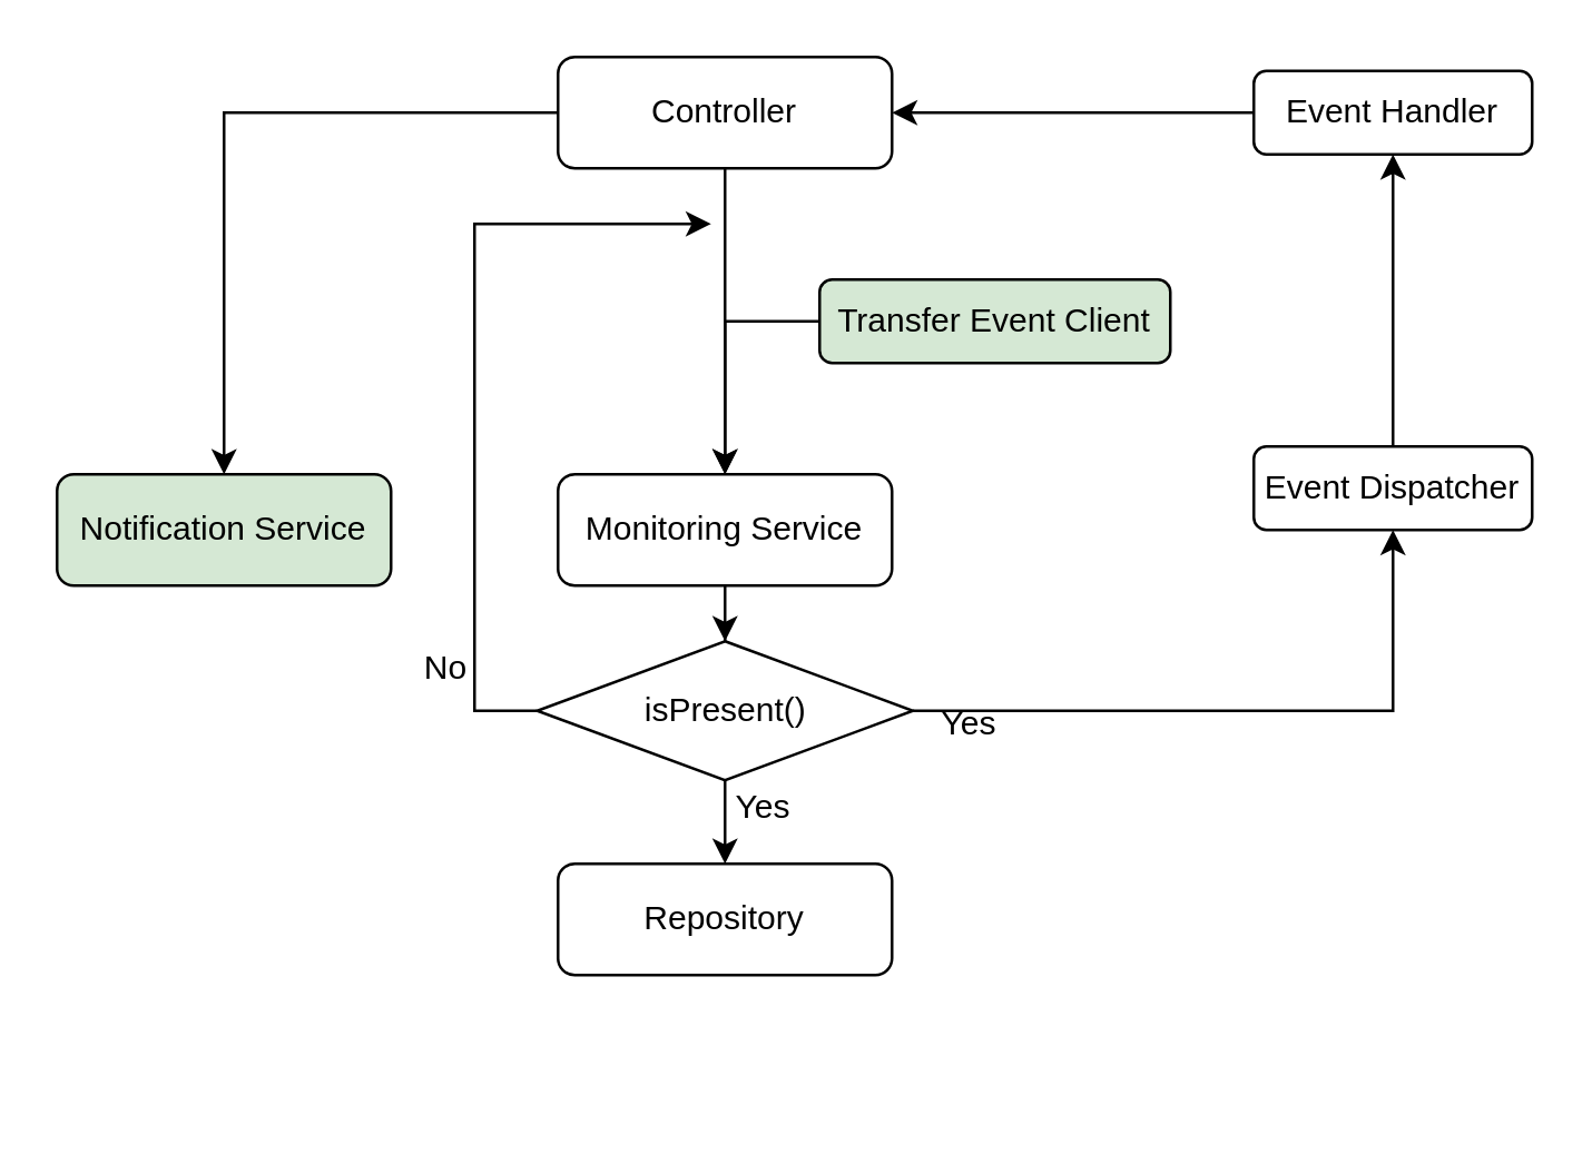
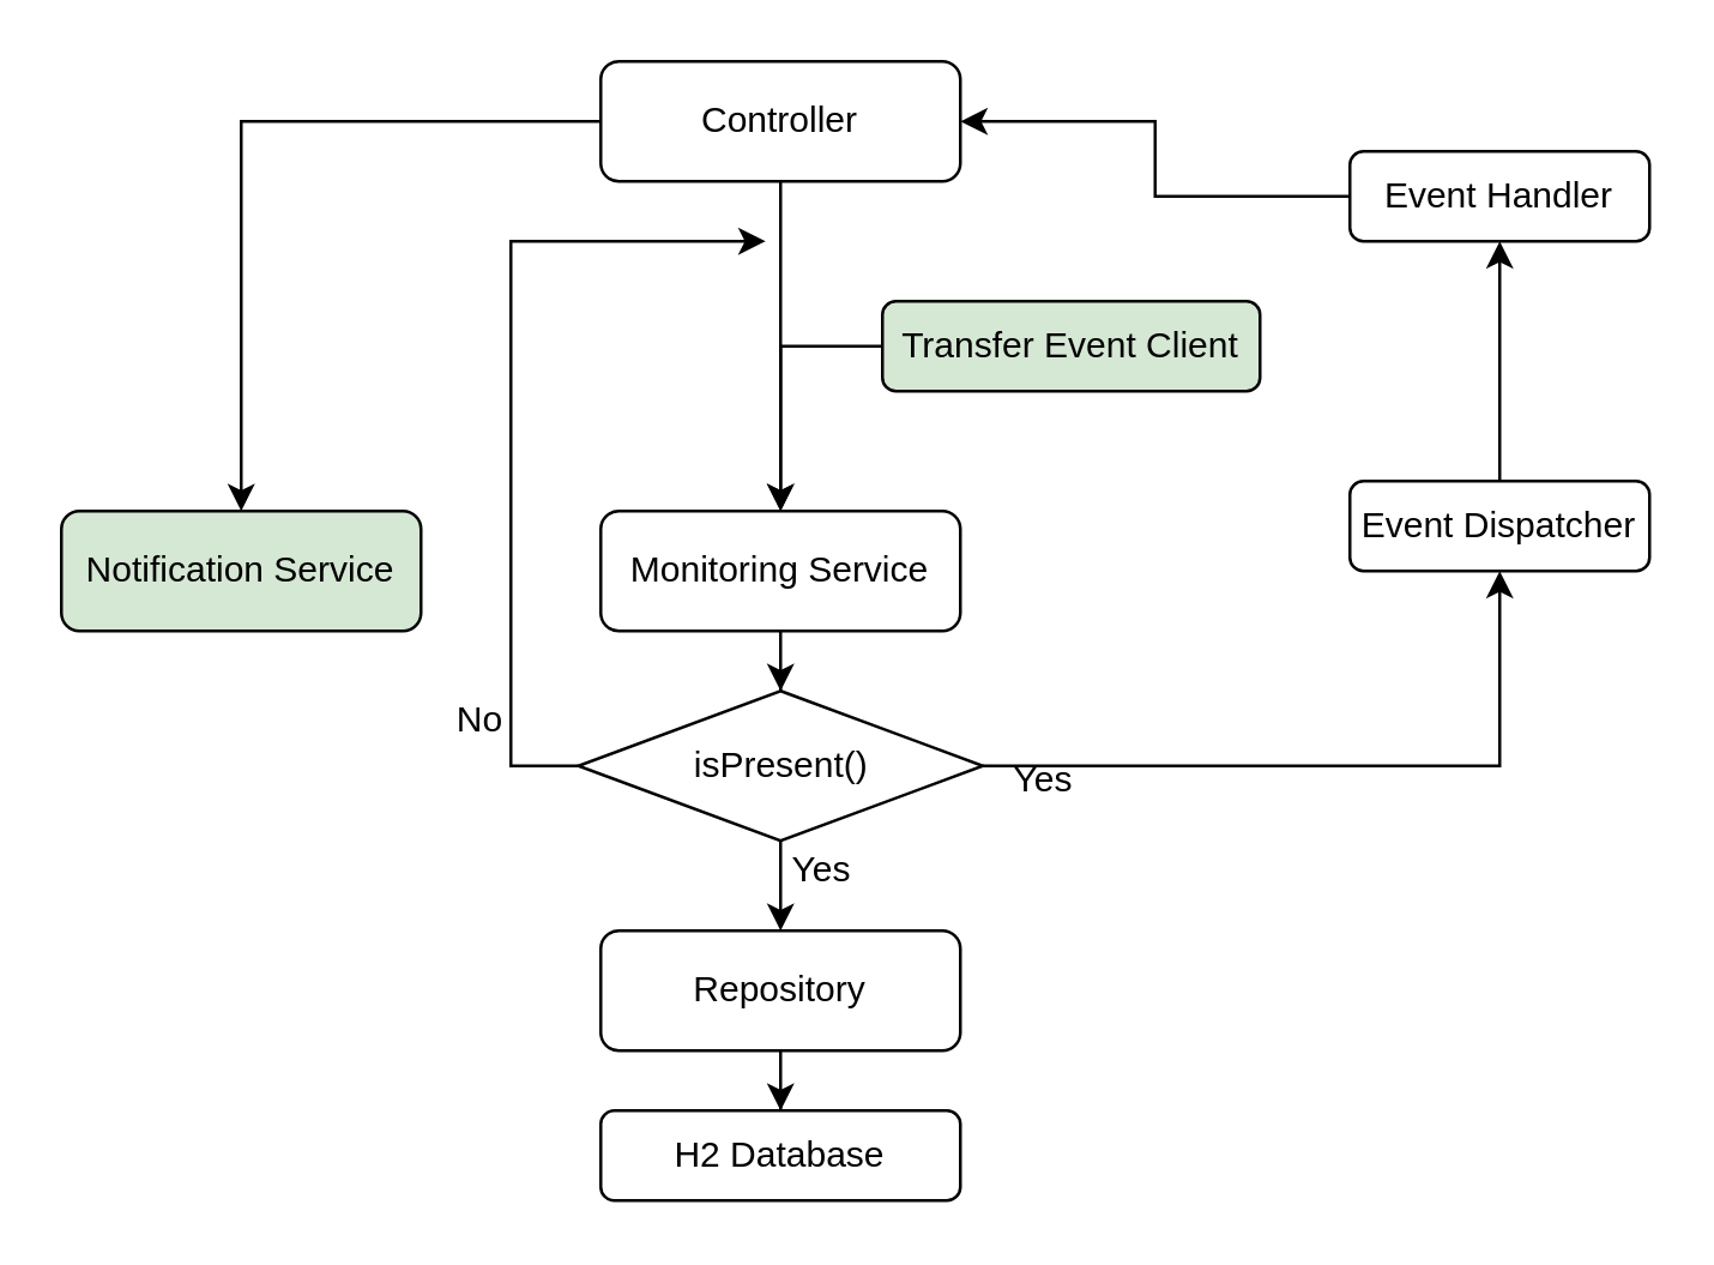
- <mxCell id="5" value="Event Handler" style="rounded=1;whiteSpace=wrap;html=1;fontSize=12;glass=0;strokeWidth=1;shadow=0;" parent="1" vertex="1"><mxGeometry x="450" y="25" width="100" height="30" as="geometry" /></mxCell>
+ <mxCell id="5" value="Event Handler" style="rounded=1;whiteSpace=wrap;html=1;fontSize=12;glass=0;strokeWidth=1;shadow=0;" parent="1" vertex="1"><mxGeometry x="450" y="50" width="100" height="30" as="geometry" /></mxCell>
+ <mxCell id="16" value="" style="edgeStyle=orthogonalEdgeStyle;rounded=0;orthogonalLoop=1;jettySize=auto;html=1;entryX=0.5;entryY=0;entryDx=0;entryDy=0;" edge="1" parent="1" source="17" target="6"><mxGeometry relative="1" as="geometry"><mxPoint x="260.034" y="310" as="targetPoint" /></mxGeometry></mxCell>
+ <mxCell id="6" value="H2 Database" style="rounded=1;whiteSpace=wrap;html=1;fontSize=12;glass=0;strokeWidth=1;shadow=0;" parent="1" vertex="1"><mxGeometry x="200" y="370" width="120" height="30" as="geometry" /></mxCell>
